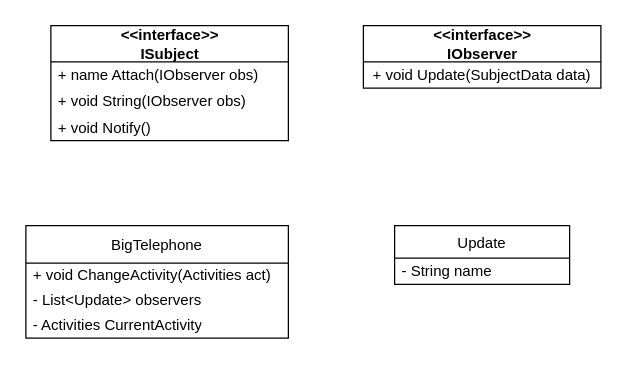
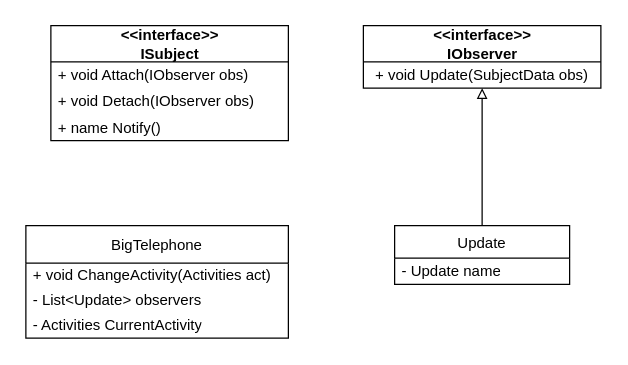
- <mxCell id="8" value="+ name Attach(IObserver obs)" style="text;html=1;strokeColor=none;fillColor=none;align=left;verticalAlign=middle;spacingLeft=4;spacingRight=4;overflow=hidden;rotatable=0;points=[[0,0.5],[1,0.5]];portConstraint=eastwest;" parent="7" vertex="1"><mxGeometry y="29" width="190" height="21" as="geometry" /></mxCell>
+ <mxCell id="8" value="+ void Attach(IObserver obs)" style="text;html=1;strokeColor=none;fillColor=none;align=left;verticalAlign=middle;spacingLeft=4;spacingRight=4;overflow=hidden;rotatable=0;points=[[0,0.5],[1,0.5]];portConstraint=eastwest;" parent="7" vertex="1"><mxGeometry y="29" width="190" height="21" as="geometry" /></mxCell>
- <mxCell id="3" value="+ void Update(SubjectData data)" style="text;html=1;strokeColor=none;fillColor=none;align=center;verticalAlign=middle;spacingLeft=4;spacingRight=4;overflow=hidden;rotatable=0;points=[[0,0.5],[1,0.5]];portConstraint=eastwest;" parent="2" vertex="1"><mxGeometry y="29" width="190" height="21" as="geometry" /></mxCell>
+ <mxCell id="3" value="+ void Update(SubjectData obs)" style="text;html=1;strokeColor=none;fillColor=none;align=center;verticalAlign=middle;spacingLeft=4;spacingRight=4;overflow=hidden;rotatable=0;points=[[0,0.5],[1,0.5]];portConstraint=eastwest;" parent="2" vertex="1"><mxGeometry y="29" width="190" height="21" as="geometry" /></mxCell>
- <mxCell id="9" value="+ void String(IObserver obs)" style="text;html=1;strokeColor=none;fillColor=none;align=left;verticalAlign=middle;spacingLeft=4;spacingRight=4;overflow=hidden;rotatable=0;points=[[0,0.5],[1,0.5]];portConstraint=eastwest;" parent="7" vertex="1"><mxGeometry y="50" width="190" height="21" as="geometry" /></mxCell>
+ <mxCell id="9" value="+ void Detach(IObserver obs)" style="text;html=1;strokeColor=none;fillColor=none;align=left;verticalAlign=middle;spacingLeft=4;spacingRight=4;overflow=hidden;rotatable=0;points=[[0,0.5],[1,0.5]];portConstraint=eastwest;" parent="7" vertex="1"><mxGeometry y="50" width="190" height="21" as="geometry" /></mxCell>
- <mxCell id="10" value="+ void Notify()" style="text;html=1;strokeColor=none;fillColor=none;align=left;verticalAlign=middle;spacingLeft=4;spacingRight=4;overflow=hidden;rotatable=0;points=[[0,0.5],[1,0.5]];portConstraint=eastwest;" parent="7" vertex="1"><mxGeometry y="71" width="190" height="21" as="geometry" /></mxCell>
+ <mxCell id="10" value="+ name Notify()" style="text;html=1;strokeColor=none;fillColor=none;align=left;verticalAlign=middle;spacingLeft=4;spacingRight=4;overflow=hidden;rotatable=0;points=[[0,0.5],[1,0.5]];portConstraint=eastwest;" parent="7" vertex="1"><mxGeometry y="71" width="190" height="21" as="geometry" /></mxCell>
+ <mxCell id="4" style="edgeStyle=orthogonalEdgeStyle;rounded=0;orthogonalLoop=1;jettySize=auto;html=1;exitX=0.5;exitY=0;exitDx=0;exitDy=0;endArrow=block;endFill=0;" parent="1" source="5" target="2" edge="1"><mxGeometry relative="1" as="geometry"><mxPoint x="280" y="100" as="targetPoint" /><Array as="points"><mxPoint x="385" y="120" /><mxPoint x="385" y="120" /></Array></mxGeometry></mxCell>
- <mxCell id="6" value="- String name" style="text;html=1;strokeColor=none;fillColor=none;align=left;verticalAlign=middle;spacingLeft=4;spacingRight=4;overflow=hidden;rotatable=0;points=[[0,0.5],[1,0.5]];portConstraint=eastwest;" parent="5" vertex="1"><mxGeometry y="26" width="140" height="21" as="geometry" /></mxCell>
+ <mxCell id="6" value="- Update name" style="text;html=1;strokeColor=none;fillColor=none;align=left;verticalAlign=middle;spacingLeft=4;spacingRight=4;overflow=hidden;rotatable=0;points=[[0,0.5],[1,0.5]];portConstraint=eastwest;" parent="5" vertex="1"><mxGeometry y="26" width="140" height="21" as="geometry" /></mxCell>
